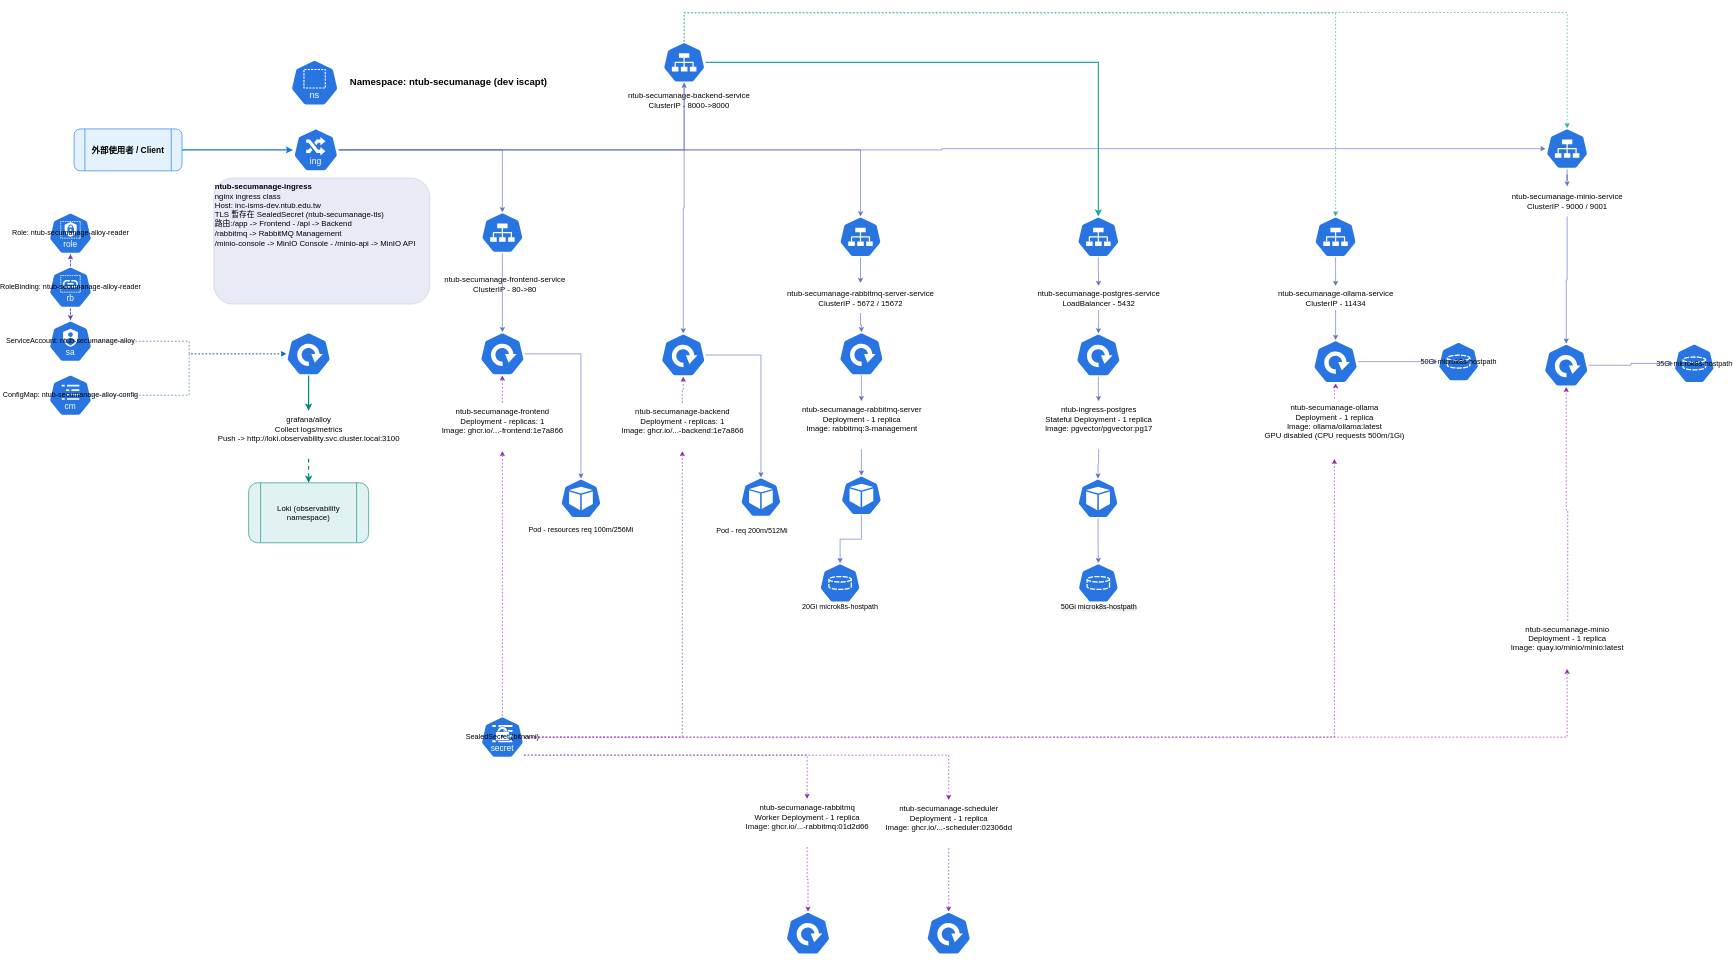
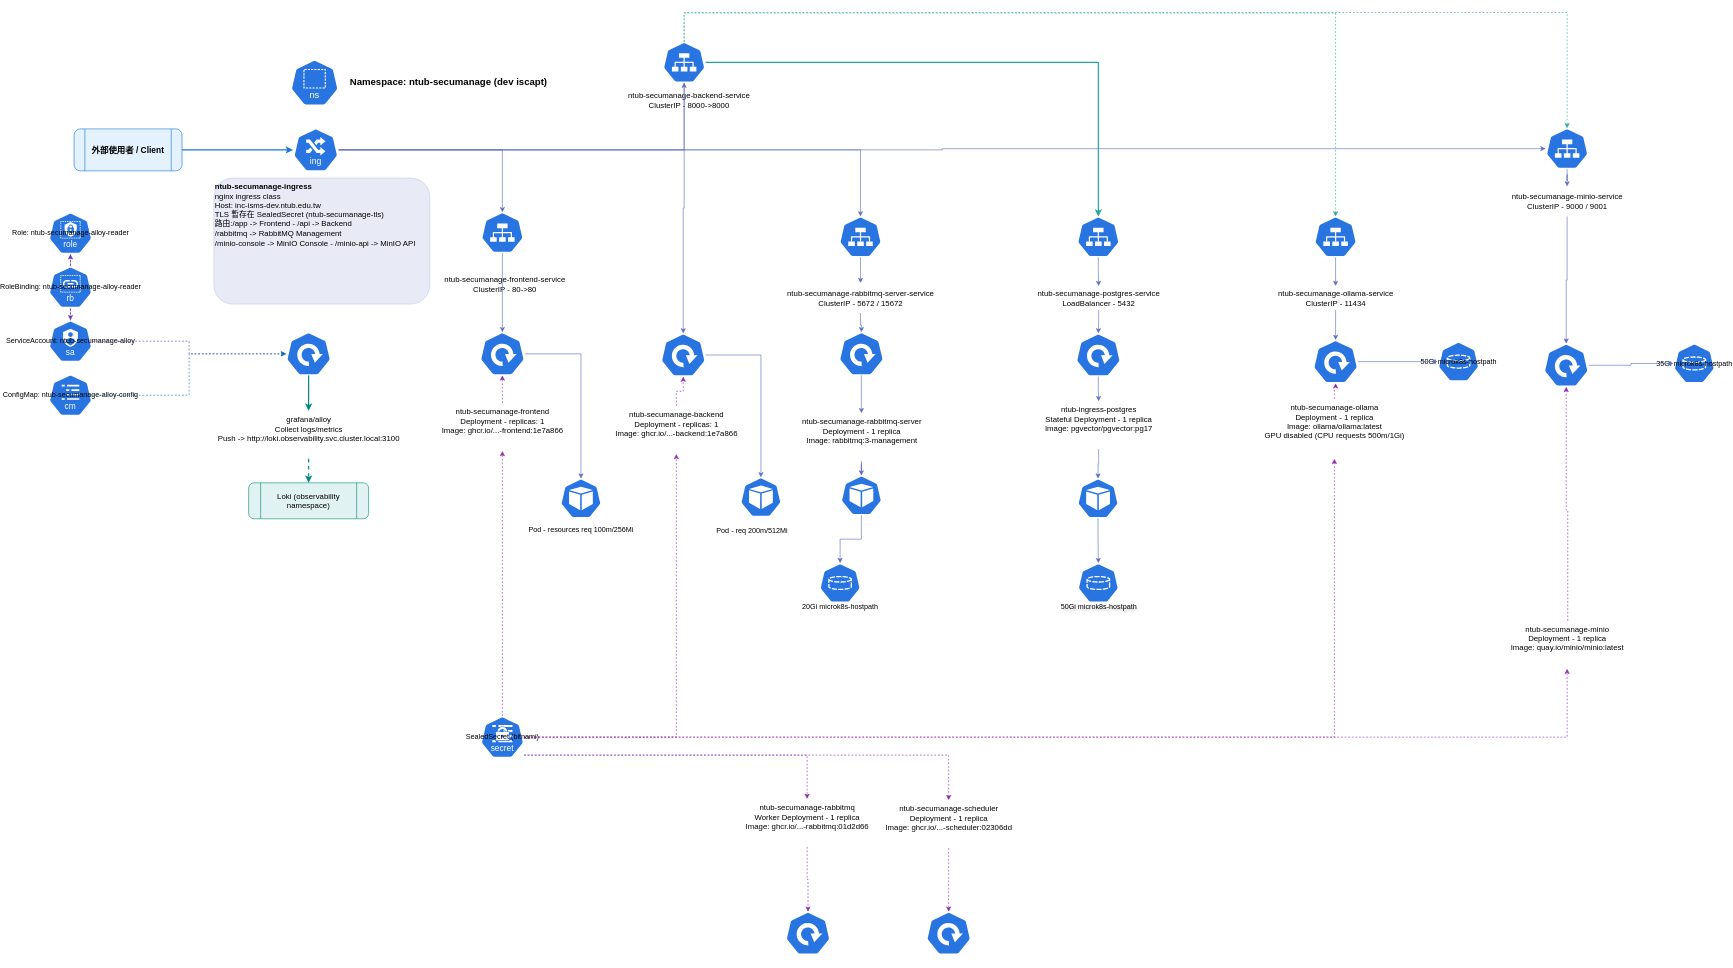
- <mxCell id="78" value="&lt;div&gt;ntub-secumanage-rabbitmq-server&lt;br/&gt;Deployment - 1 replica&lt;br/&gt;Image: rabbitmq:3-management&lt;/div&gt;" style="text;html=1;align=center;verticalAlign=top;resizable=0;points=[];autosize=1;strokeColor=none;fillColor=none;fontSize=13;" parent="1" vertex="1"><mxGeometry x="1249.5" y="668" width="250" height="80" as="geometry" /></mxCell>
+ <mxCell id="78" value="&lt;div&gt;ntub-secumanage-rabbitmq-server&lt;br/&gt;Deployment - 1 replica&lt;br/&gt;Image: rabbitmq:3-management&lt;/div&gt;" style="text;html=1;align=center;verticalAlign=top;resizable=0;points=[];autosize=1;strokeColor=none;fillColor=none;fontSize=13;" parent="1" vertex="1"><mxGeometry x="1249.5" y="688" width="250" height="80" as="geometry" /></mxCell>
- <mxCell id="76" value="&lt;div&gt;ntub-secumanage-backend&lt;br/&gt;Deployment - replicas: 1&lt;br/&gt;Image: ghcr.io/...-backend:1e7a866&lt;/div&gt;" style="text;html=1;align=center;verticalAlign=top;resizable=0;points=[];autosize=1;strokeColor=none;fillColor=none;fontSize=13;" parent="1" vertex="1"><mxGeometry x="951" y="671" width="250" height="80" as="geometry" /></mxCell>
+ <mxCell id="76" value="&lt;div&gt;ntub-secumanage-backend&lt;br/&gt;Deployment - replicas: 1&lt;br/&gt;Image: ghcr.io/...-backend:1e7a866&lt;/div&gt;" style="text;html=1;align=center;verticalAlign=top;resizable=0;points=[];autosize=1;strokeColor=none;fillColor=none;fontSize=13;" parent="1" vertex="1"><mxGeometry x="941" y="676" width="250" height="80" as="geometry" /></mxCell>
- <mxCell id="53" value="Loki (observability namespace)" style="shape=process;whiteSpace=wrap;html=1;rounded=1;strokeColor=#00897B;fillColor=#E0F2F1;fontSize=13;" parent="1" vertex="1"><mxGeometry x="353" y="804" width="200" height="100" as="geometry" /></mxCell>
+ <mxCell id="53" value="Loki (observability namespace)" style="shape=process;whiteSpace=wrap;html=1;rounded=1;strokeColor=#00897B;fillColor=#E0F2F1;fontSize=13;" parent="1" vertex="1"><mxGeometry x="353" y="804" width="200" height="60" as="geometry" /></mxCell>
